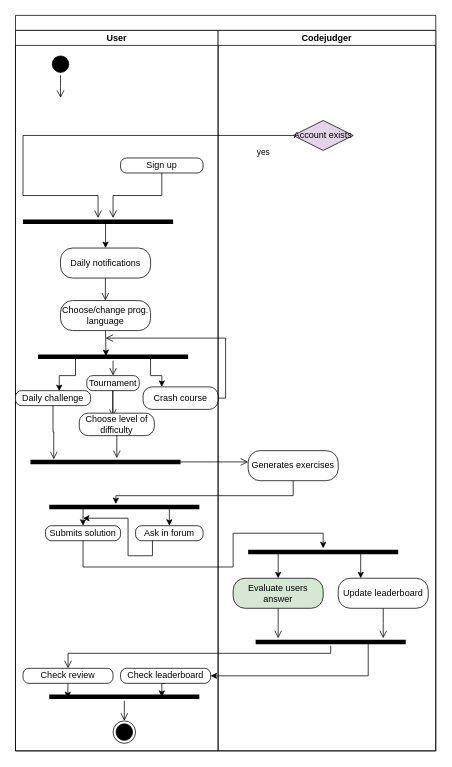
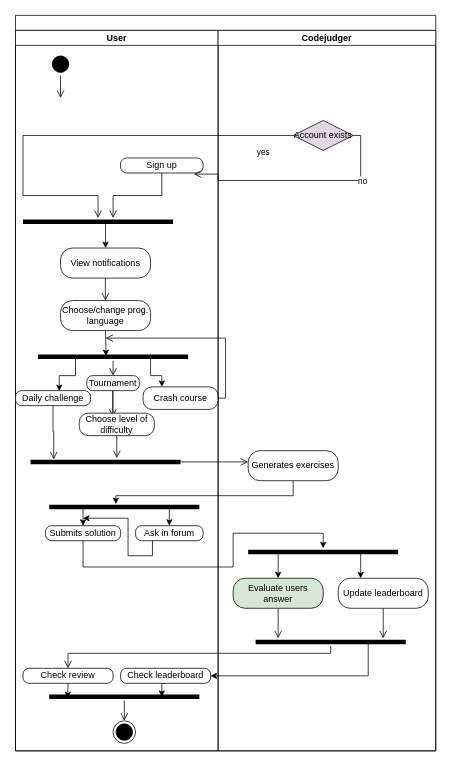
+ <mxCell id="51" value="no" style="edgeStyle=orthogonalEdgeStyle;html=1;align=left;verticalAlign=bottom;endArrow=open;endSize=8;strokeColor=#000000;rounded=0;entryX=0.887;entryY=1.074;entryDx=0;entryDy=0;entryPerimeter=0;exitX=1;exitY=0.5;exitDx=0;exitDy=0;" parent="2" source="39" target="6" edge="1"><mxGeometry x="-0.501" y="10" relative="1" as="geometry"><mxPoint x="210" y="230" as="targetPoint" /><Array as="points"><mxPoint x="460" y="160" /><mxPoint x="460" y="220" /><mxPoint x="270" y="220" /><mxPoint x="270" y="212" /></Array><mxPoint as="offset" /></mxGeometry></mxCell>
- <mxCell id="10" value="Daily notifications" style="rounded=1;whiteSpace=wrap;html=1;arcSize=40;fontColor=#000000;fillColor=#FFFFFF;strokeColor=#000000;" parent="3" vertex="1"><mxGeometry x="60" y="290" width="120" height="40" as="geometry" /></mxCell>
+ <mxCell id="10" value="View notifications" style="rounded=1;whiteSpace=wrap;html=1;arcSize=40;fontColor=#000000;fillColor=#FFFFFF;strokeColor=#000000;" parent="3" vertex="1"><mxGeometry x="60" y="290" width="120" height="40" as="geometry" /></mxCell>
